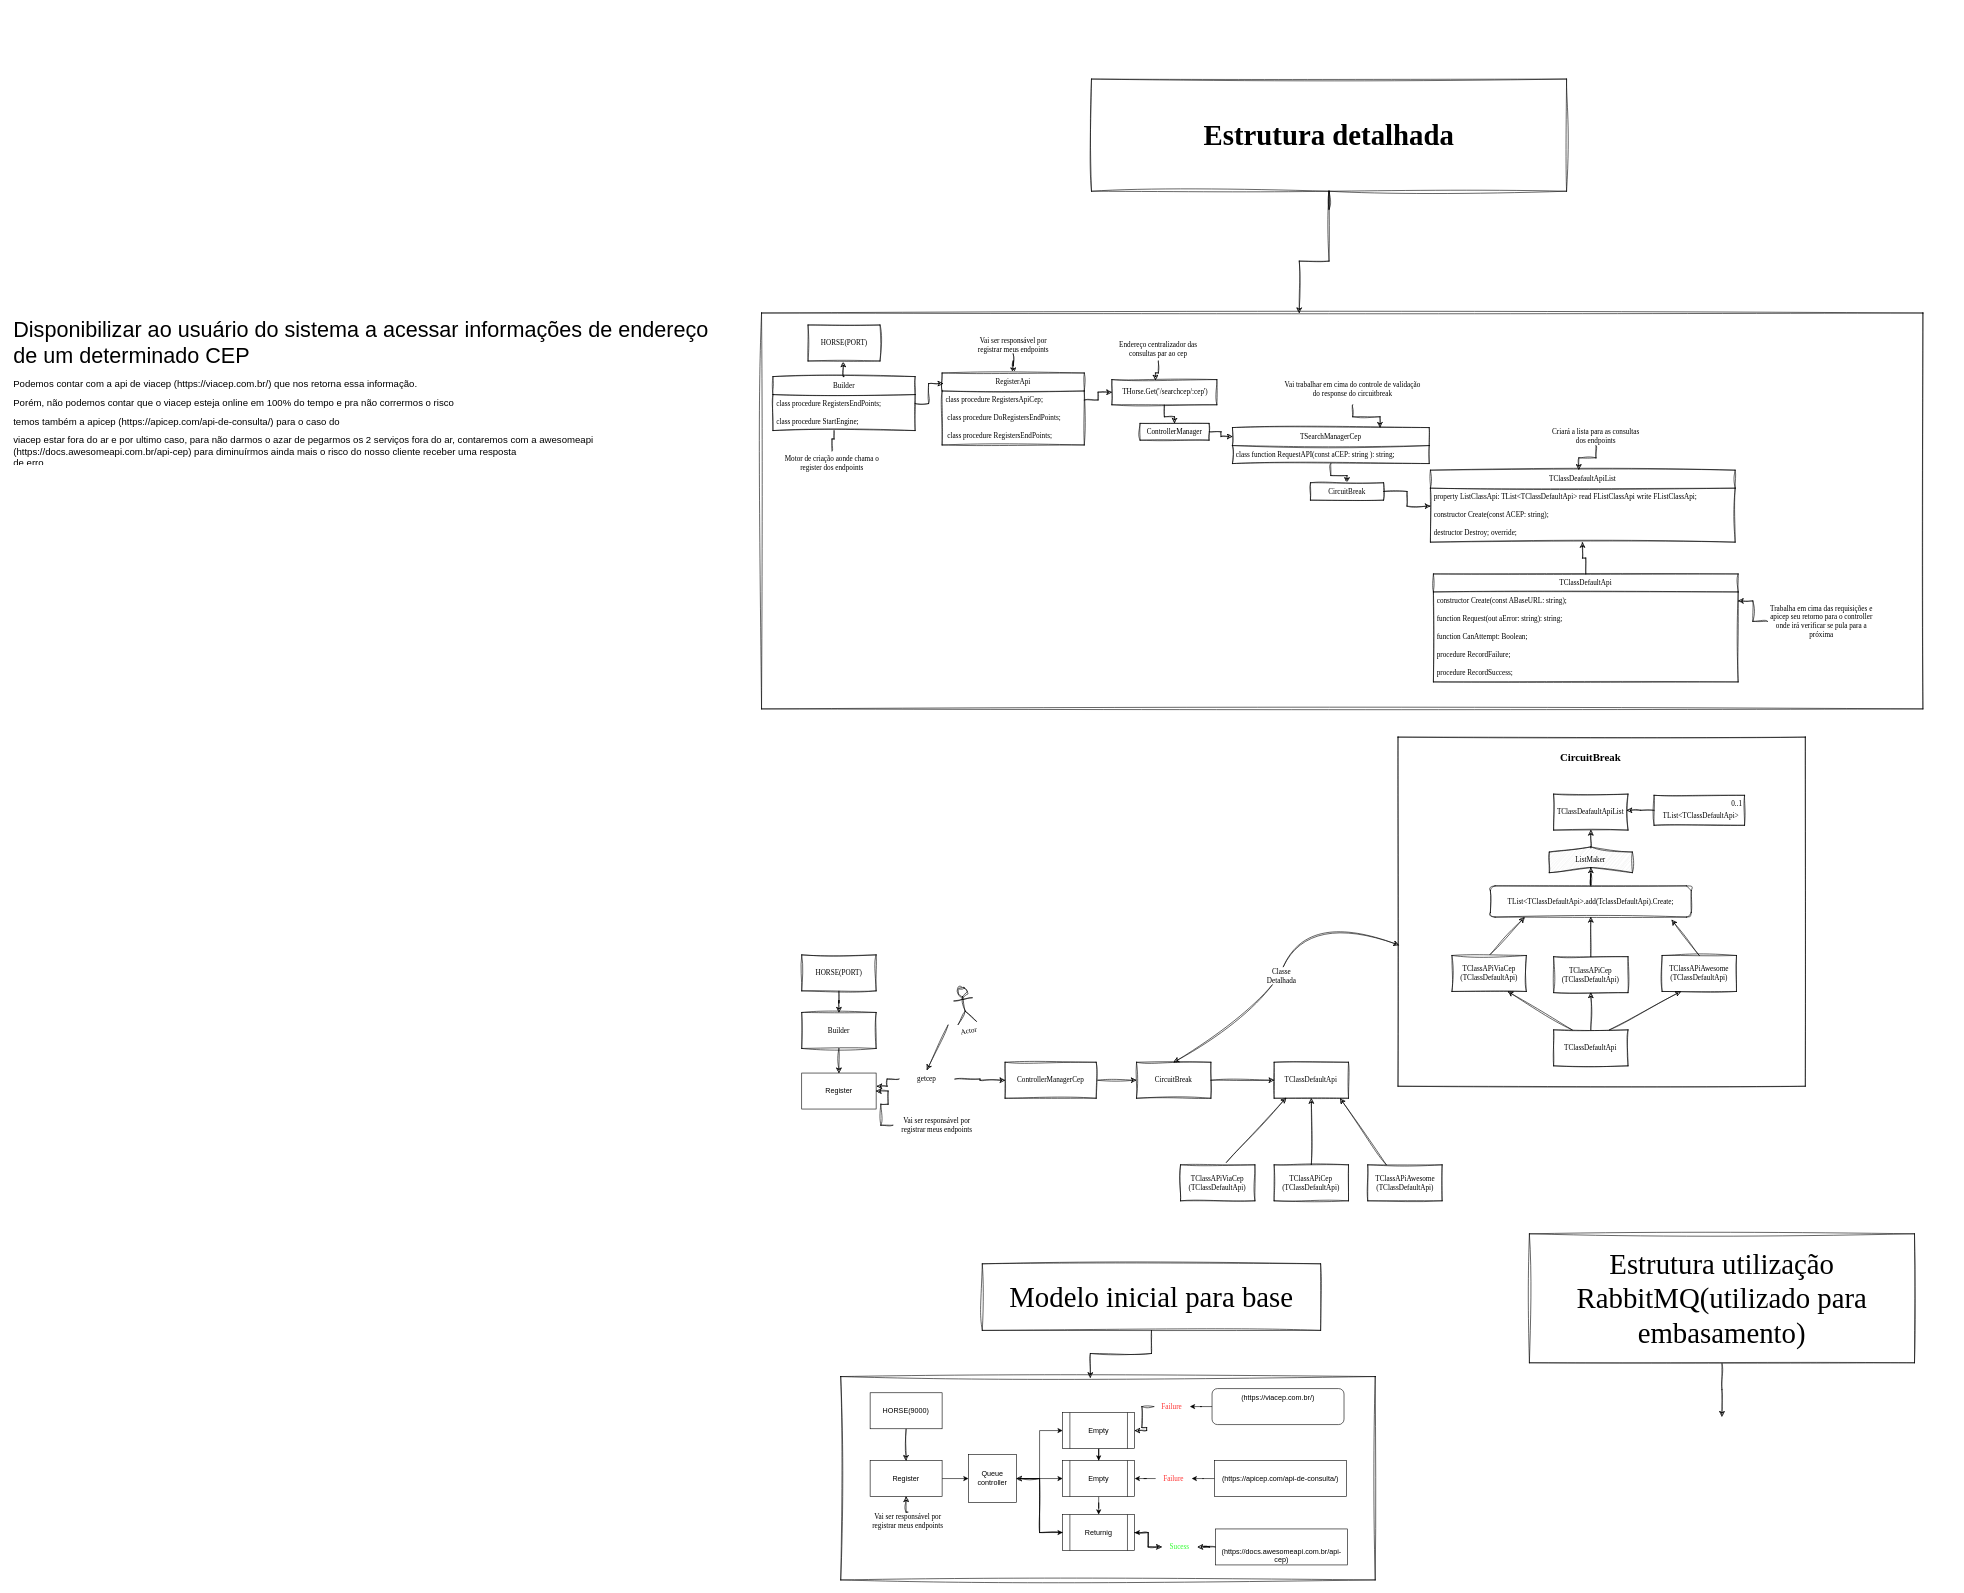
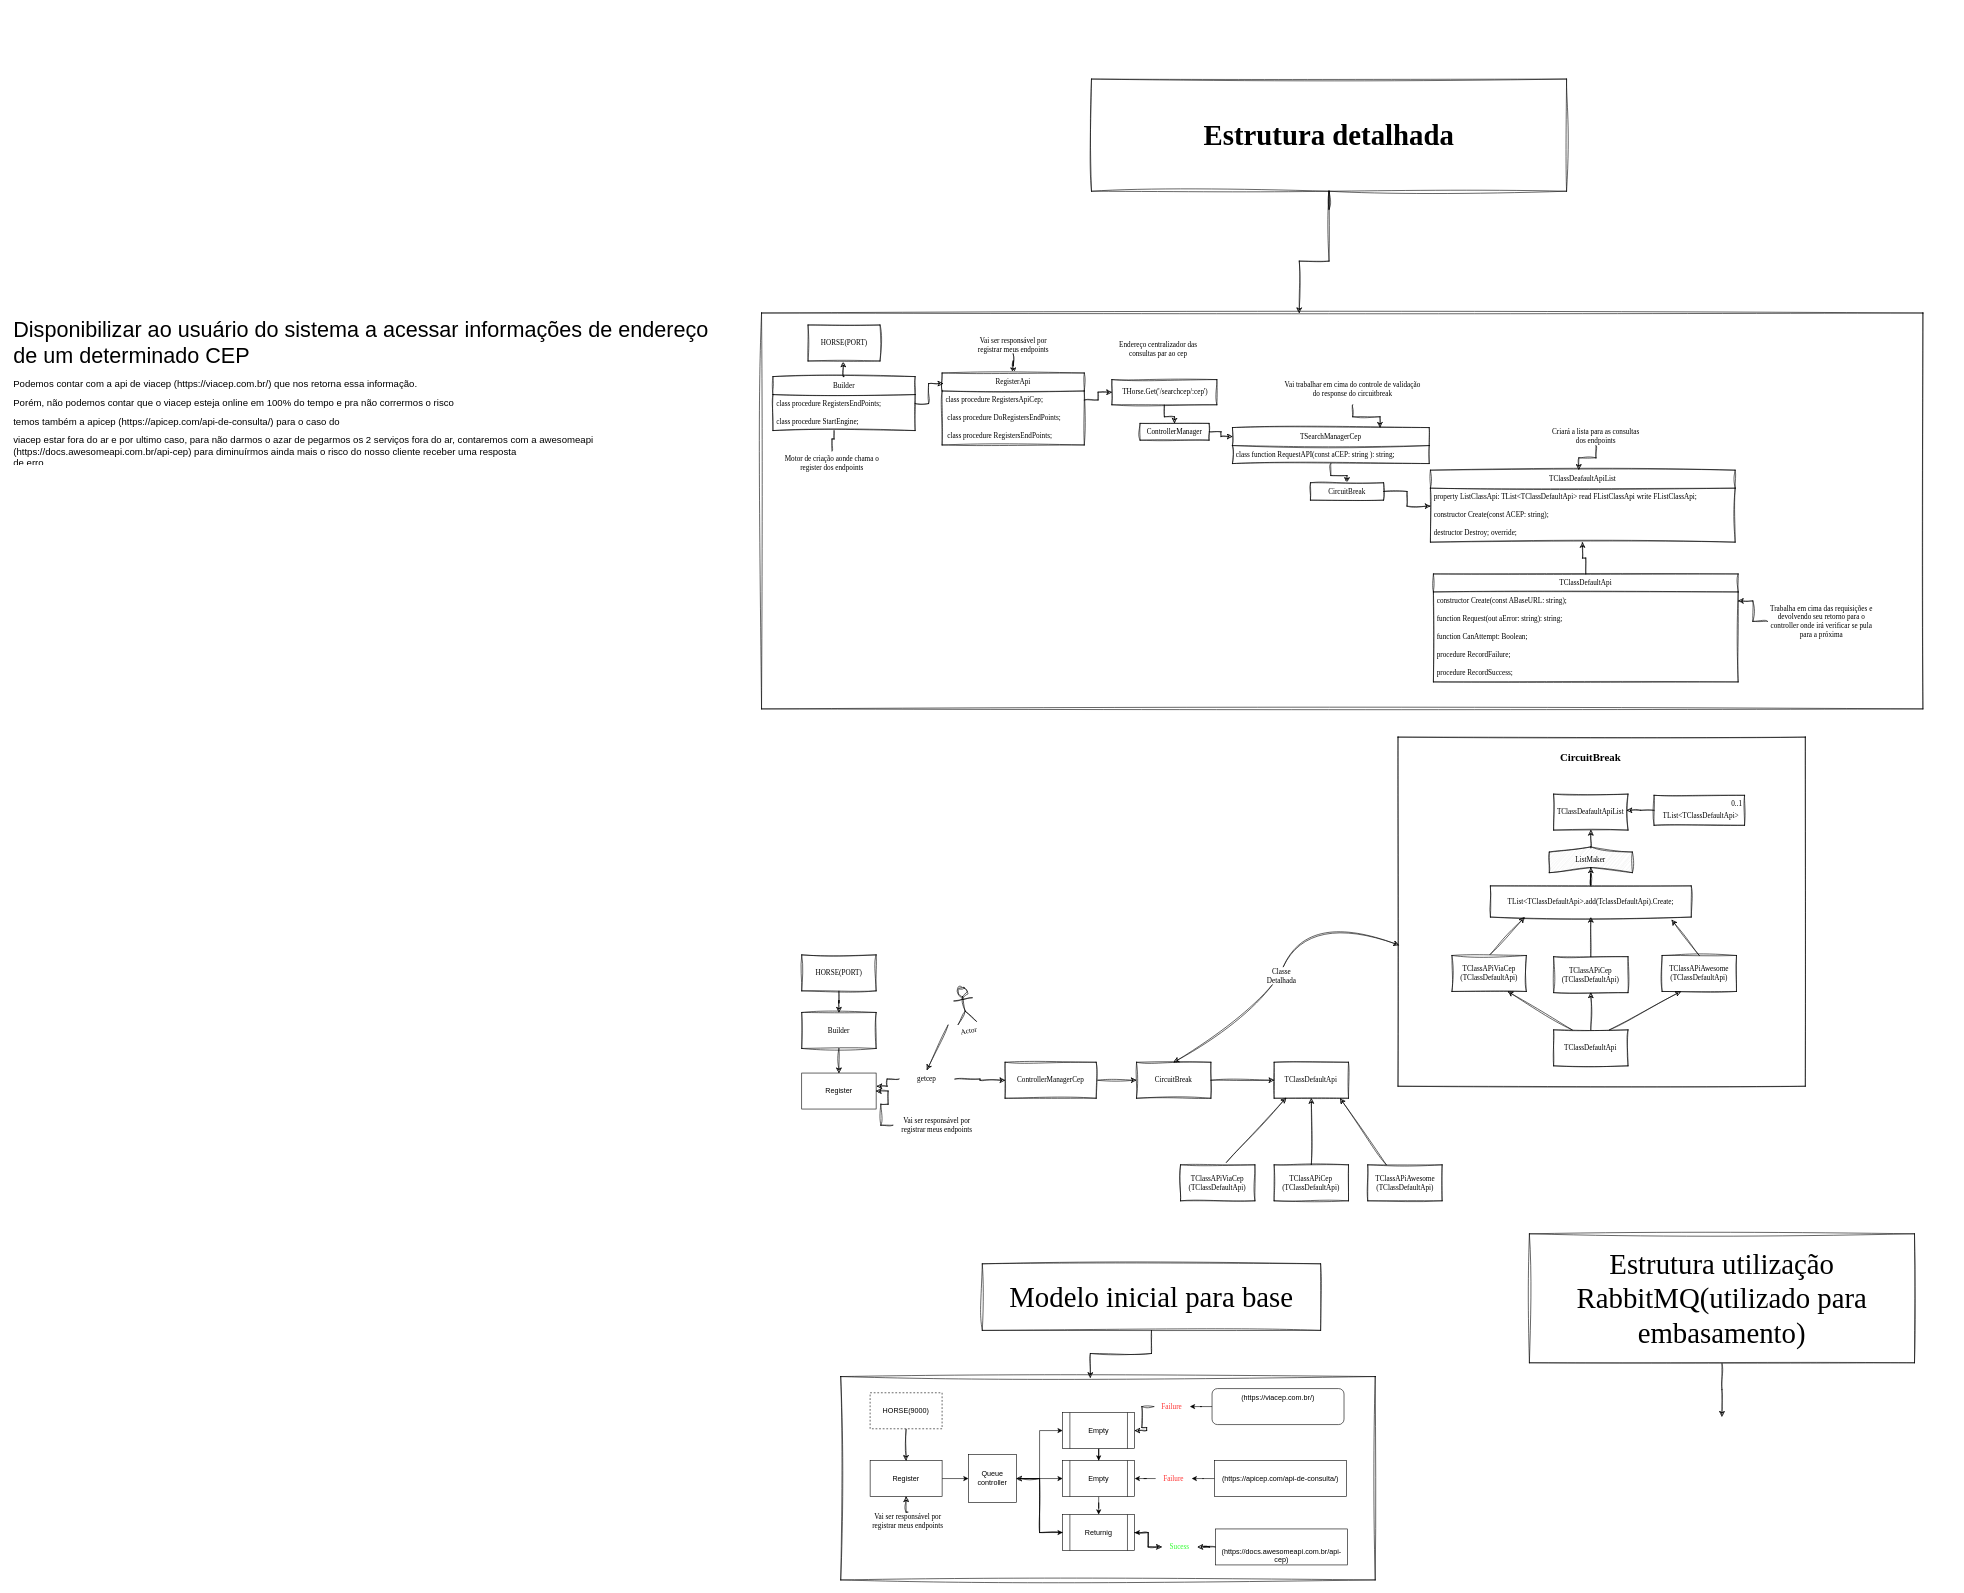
- <mxCell id="22" style="edgeStyle=orthogonalEdgeStyle;rounded=0;sketch=1;hachureGap=4;jiggle=2;curveFitting=1;orthogonalLoop=1;jettySize=auto;html=1;entryX=0.415;entryY=0.026;entryDx=0;entryDy=0;entryPerimeter=0;fontFamily=Architects Daughter;fontSource=https%3A%2F%2Ffonts.googleapis.com%2Fcss%3Ffamily%3DArchitects%2BDaughter;movable=0;resizable=0;rotatable=0;deletable=0;editable=0;locked=1;connectable=0;" edge="1" parent="5" source="21" target="19"><mxGeometry relative="1" as="geometry" /></mxCell>
- <mxCell id="39" value="Trabalha em cima das requisições e apicep seu retorno para o controller onde irá verificar se pula para a próxima" style="text;html=1;align=center;verticalAlign=middle;whiteSpace=wrap;rounded=0;fontFamily=Architects Daughter;fontSource=https%3A%2F%2Ffonts.googleapis.com%2Fcss%3Ffamily%3DArchitects%2BDaughter;movable=0;resizable=0;rotatable=0;deletable=0;editable=0;locked=1;connectable=0;" vertex="1" parent="5"><mxGeometry x="1677" y="469" width="180" height="90" as="geometry" /></mxCell>
+ <mxCell id="39" value="Trabalha em cima das requisições e devolvendo seu retorno para o controller onde irá verificar se pula para a próxima" style="text;html=1;align=center;verticalAlign=middle;whiteSpace=wrap;rounded=0;fontFamily=Architects Daughter;fontSource=https%3A%2F%2Ffonts.googleapis.com%2Fcss%3Ffamily%3DArchitects%2BDaughter;movable=0;resizable=0;rotatable=0;deletable=0;editable=0;locked=1;connectable=0;" vertex="1" parent="5"><mxGeometry x="1677" y="469" width="180" height="90" as="geometry" /></mxCell>
- <mxCell id="85" value="TList&amp;lt;TClassDefaultApi&amp;gt;.add(TclassDefaultApi).Create;" style="whiteSpace=wrap;html=1;sketch=1;hachureGap=4;jiggle=2;curveFitting=1;fontFamily=Architects Daughter;fontSource=https%3A%2F%2Ffonts.googleapis.com%2Fcss%3Ffamily%3DArchitects%2BDaughter;movable=0;resizable=0;rotatable=0;deletable=0;editable=0;locked=1;connectable=0;rounded=1;" parent="77" vertex="1"><mxGeometry x="153.983" y="248" width="334.835" height="52" as="geometry" /></mxCell>
+ <mxCell id="85" value="TList&amp;lt;TClassDefaultApi&amp;gt;.add(TclassDefaultApi).Create;" style="rounded=0;whiteSpace=wrap;html=1;sketch=1;hachureGap=4;jiggle=2;curveFitting=1;fontFamily=Architects Daughter;fontSource=https%3A%2F%2Ffonts.googleapis.com%2Fcss%3Ffamily%3DArchitects%2BDaughter;movable=0;resizable=0;rotatable=0;deletable=0;editable=0;locked=1;connectable=0;" parent="77" vertex="1"><mxGeometry x="153.983" y="248" width="334.835" height="52" as="geometry" /></mxCell>
- <mxCell id="127" value="HORSE(9000)" style="rounded=0;whiteSpace=wrap;html=1;movable=0;resizable=0;rotatable=0;deletable=0;editable=0;locked=1;connectable=0;" parent="100" vertex="1"><mxGeometry x="49" y="27" width="120" height="60" as="geometry" /></mxCell>
+ <mxCell id="127" value="HORSE(9000)" style="rounded=0;whiteSpace=wrap;html=1;movable=0;resizable=0;rotatable=0;deletable=0;editable=0;locked=1;connectable=0;dashed=1;" parent="100" vertex="1"><mxGeometry x="49" y="27" width="120" height="60" as="geometry" /></mxCell>
